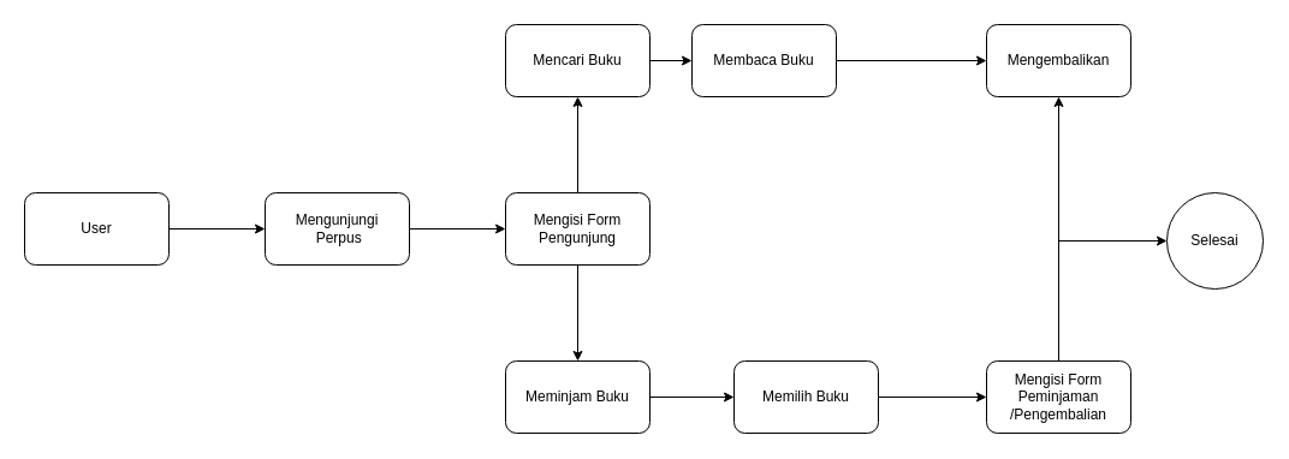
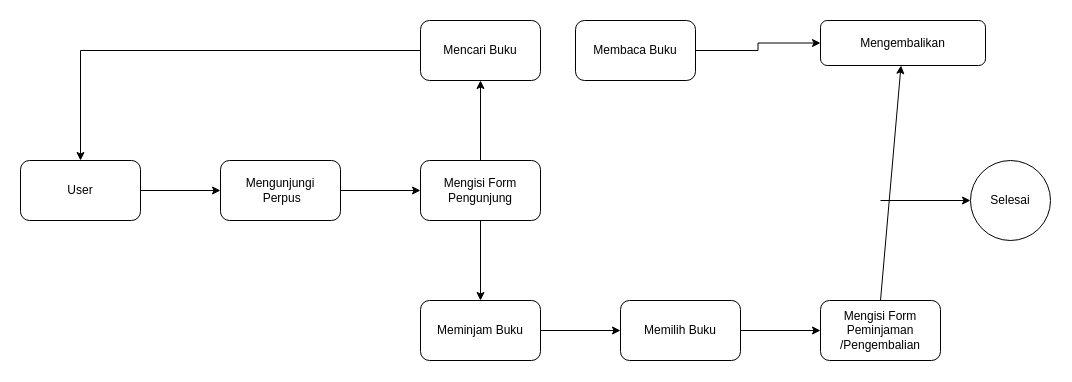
- <mxCell id="10" value="" style="edgeStyle=orthogonalEdgeStyle;rounded=0;orthogonalLoop=1;jettySize=auto;html=1;" edge="1" parent="1" source="11" target="15"><mxGeometry relative="1" as="geometry" /></mxCell>
+ <mxCell id="10" value="" style="edgeStyle=orthogonalEdgeStyle;rounded=0;orthogonalLoop=1;jettySize=auto;html=1;" edge="1" parent="1" source="11" target="4"><mxGeometry relative="1" as="geometry" /></mxCell>
- <mxCell id="16" value="Mengembalikan" style="rounded=1;whiteSpace=wrap;html=1;" vertex="1" parent="1"><mxGeometry x="820" y="20" width="120" height="60" as="geometry" /></mxCell>
+ <mxCell id="16" value="Mengembalikan" style="rounded=1;whiteSpace=wrap;html=1;" vertex="1" parent="1"><mxGeometry x="820" y="20" width="165" height="45" as="geometry" /></mxCell>
- <mxCell id="18" value="Memilih Buku" style="rounded=1;whiteSpace=wrap;html=1;" vertex="1" parent="1"><mxGeometry x="610" y="300" width="120" height="60" as="geometry" /></mxCell>
+ <mxCell id="18" value="Memilih Buku" style="rounded=1;whiteSpace=wrap;html=1;" vertex="1" parent="1"><mxGeometry x="620" y="300" width="120" height="60" as="geometry" /></mxCell>
